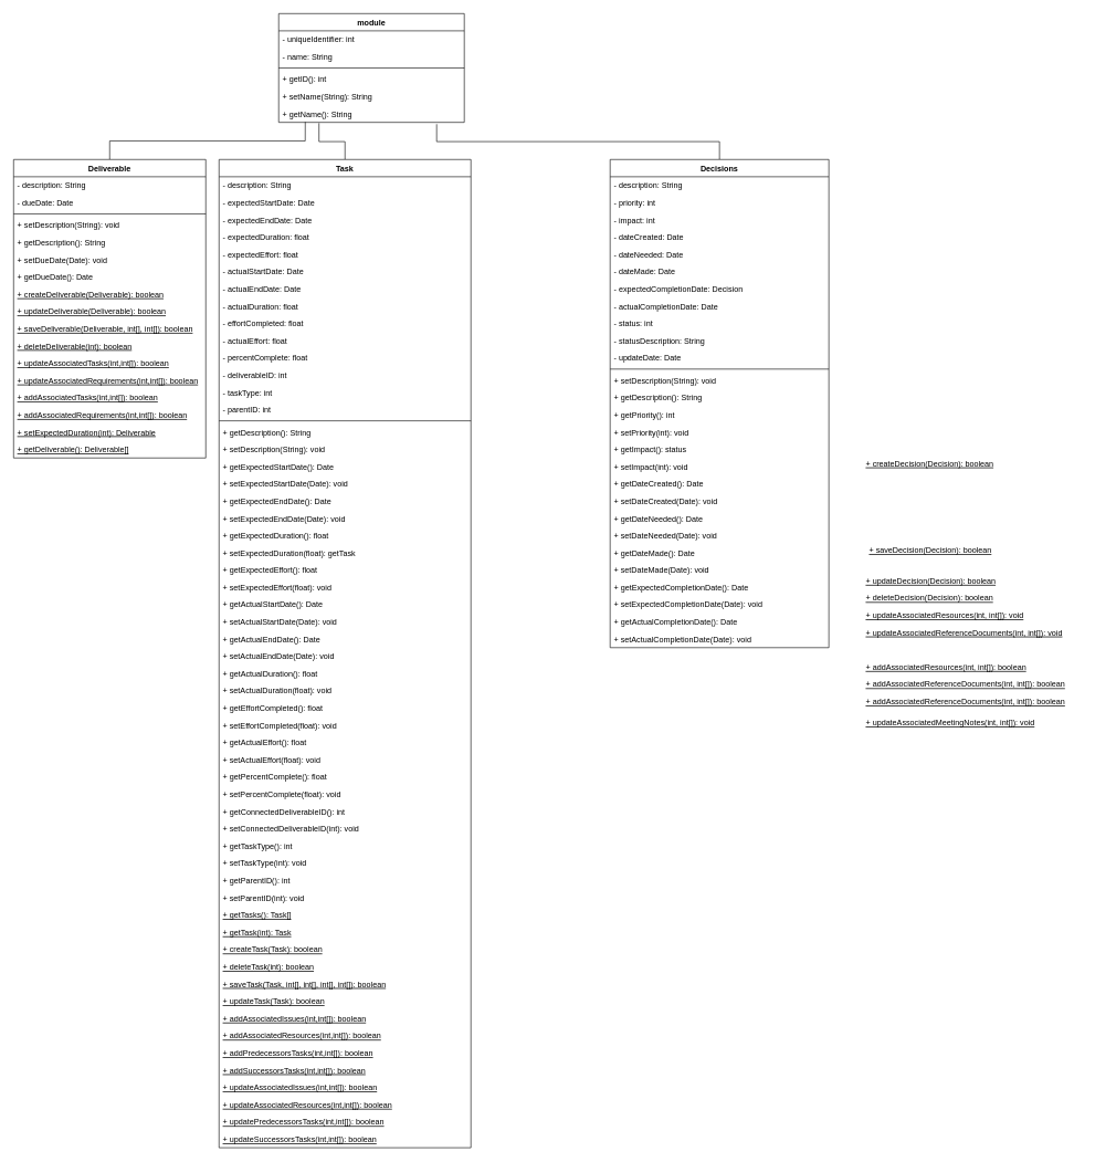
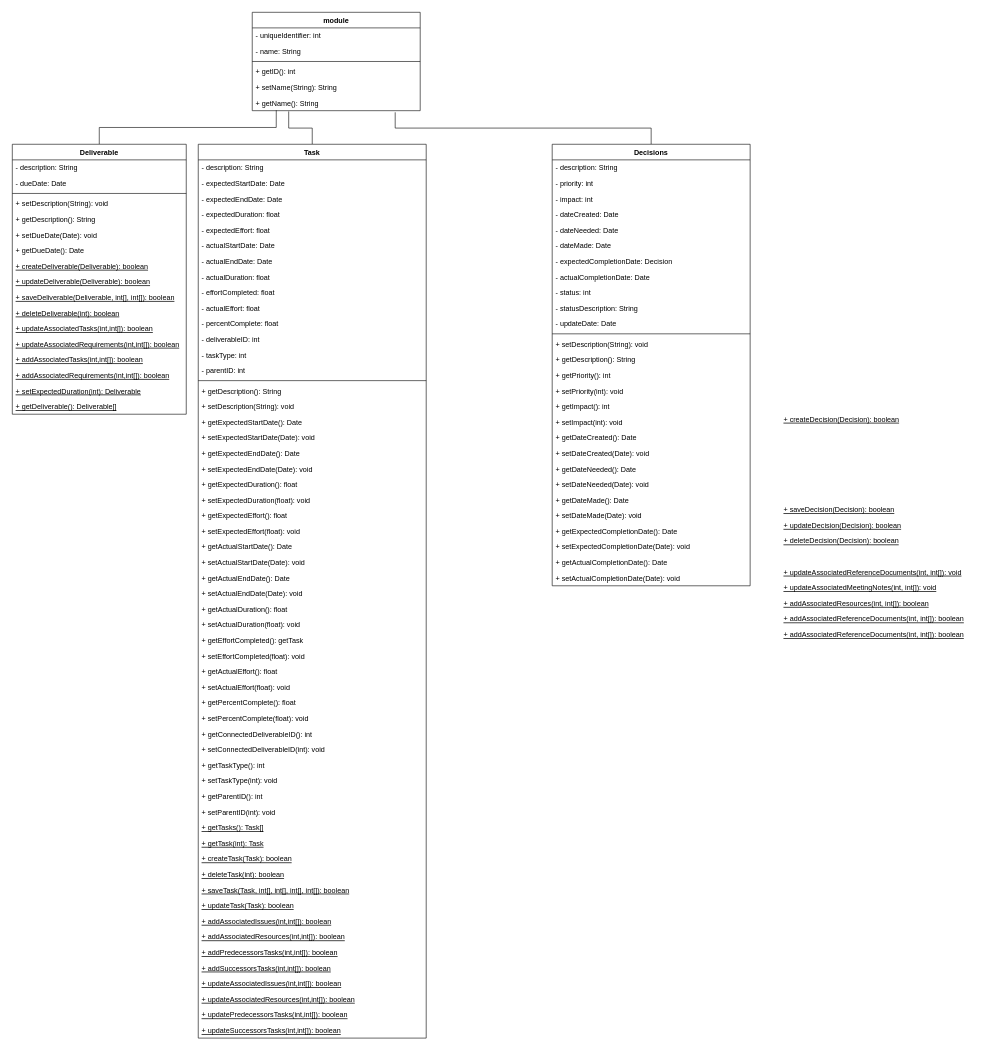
- <mxCell id="47" value="+ getImpact(): status" style="text;strokeColor=none;fillColor=none;align=left;verticalAlign=top;spacingLeft=4;spacingRight=4;overflow=hidden;rotatable=0;points=[[0,0.5],[1,0.5]];portConstraint=eastwest;" vertex="1" parent="30"><mxGeometry y="424" width="330" height="26" as="geometry" /></mxCell>
+ <mxCell id="47" value="+ getImpact(): int" style="text;strokeColor=none;fillColor=none;align=left;verticalAlign=top;spacingLeft=4;spacingRight=4;overflow=hidden;rotatable=0;points=[[0,0.5],[1,0.5]];portConstraint=eastwest;" vertex="1" parent="30"><mxGeometry y="424" width="330" height="26" as="geometry" /></mxCell>
- <mxCell id="126" value="+ saveDecision(Decision): boolean" style="text;strokeColor=none;fillColor=none;align=left;verticalAlign=top;spacingLeft=4;spacingRight=4;overflow=hidden;rotatable=0;points=[[0,0.5],[1,0.5]];portConstraint=eastwest;fontStyle=4" vertex="1" parent="1"><mxGeometry x="1305" y="816" width="330" height="26" as="geometry" /></mxCell>
+ <mxCell id="126" value="+ saveDecision(Decision): boolean" style="text;strokeColor=none;fillColor=none;align=left;verticalAlign=top;spacingLeft=4;spacingRight=4;overflow=hidden;rotatable=0;points=[[0,0.5],[1,0.5]];portConstraint=eastwest;fontStyle=4" vertex="1" parent="1"><mxGeometry x="1300" y="836" width="330" height="26" as="geometry" /></mxCell>
- <mxCell id="82" value="+ setExpectedDuration(float): getTask" style="text;strokeColor=none;fillColor=none;align=left;verticalAlign=top;spacingLeft=4;spacingRight=4;overflow=hidden;rotatable=0;points=[[0,0.5],[1,0.5]];portConstraint=eastwest;" parent="59" vertex="1"><mxGeometry y="580" width="380" height="26" as="geometry" /></mxCell>
+ <mxCell id="82" value="+ setExpectedDuration(float): void" style="text;strokeColor=none;fillColor=none;align=left;verticalAlign=top;spacingLeft=4;spacingRight=4;overflow=hidden;rotatable=0;points=[[0,0.5],[1,0.5]];portConstraint=eastwest;" parent="59" vertex="1"><mxGeometry y="580" width="380" height="26" as="geometry" /></mxCell>
- <mxCell id="123" value="+ updateAssociatedResources(int, int[]): void" style="text;strokeColor=none;fillColor=none;align=left;verticalAlign=top;spacingLeft=4;spacingRight=4;overflow=hidden;rotatable=0;points=[[0,0.5],[1,0.5]];portConstraint=eastwest;fontStyle=4" vertex="1" parent="1"><mxGeometry x="1300" y="914" width="330" height="26" as="geometry" /></mxCell>
- <mxCell id="91" value="+ getEffortCompleted(): float" style="text;strokeColor=none;fillColor=none;align=left;verticalAlign=top;spacingLeft=4;spacingRight=4;overflow=hidden;rotatable=0;points=[[0,0.5],[1,0.5]];portConstraint=eastwest;" parent="59" vertex="1"><mxGeometry y="814" width="380" height="26" as="geometry" /></mxCell>
+ <mxCell id="91" value="+ getEffortCompleted(): getTask" style="text;strokeColor=none;fillColor=none;align=left;verticalAlign=top;spacingLeft=4;spacingRight=4;overflow=hidden;rotatable=0;points=[[0,0.5],[1,0.5]];portConstraint=eastwest;" parent="59" vertex="1"><mxGeometry y="814" width="380" height="26" as="geometry" /></mxCell>
- <mxCell id="121" value="+ updateAssociatedMeetingNotes(int, int[]): void" style="text;strokeColor=none;fillColor=none;align=left;verticalAlign=top;spacingLeft=4;spacingRight=4;overflow=hidden;rotatable=0;points=[[0,0.5],[1,0.5]];portConstraint=eastwest;fontStyle=4" vertex="1" parent="1"><mxGeometry x="1300" y="1076" width="330" height="26" as="geometry" /></mxCell>
+ <mxCell id="121" value="+ updateAssociatedMeetingNotes(int, int[]): void" style="text;strokeColor=none;fillColor=none;align=left;verticalAlign=top;spacingLeft=4;spacingRight=4;overflow=hidden;rotatable=0;points=[[0,0.5],[1,0.5]];portConstraint=eastwest;fontStyle=4" vertex="1" parent="1"><mxGeometry x="1300" y="966" width="330" height="26" as="geometry" /></mxCell>
